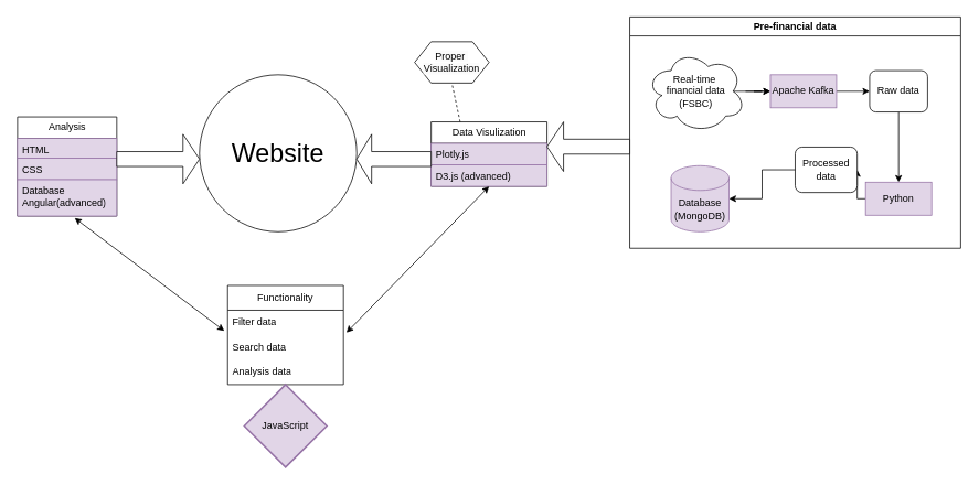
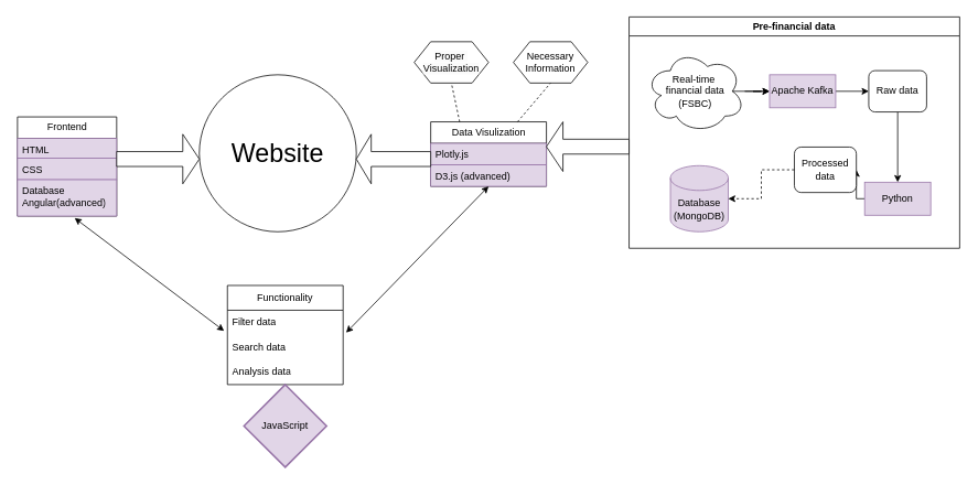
+ <mxCell id="28" value="Necessary&lt;div&gt;Information&lt;/div&gt;" style="shape=hexagon;perimeter=hexagonPerimeter2;whiteSpace=wrap;html=1;fixedSize=1;" parent="1" vertex="1"><mxGeometry x="620" y="50" width="90" height="50" as="geometry" /></mxCell>
+ <mxCell id="30" value="" style="endArrow=none;dashed=1;html=1;rounded=0;exitX=0.75;exitY=0;exitDx=0;exitDy=0;entryX=0.5;entryY=1;entryDx=0;entryDy=0;" parent="1" source="3" target="28" edge="1"><mxGeometry width="50" height="50" relative="1" as="geometry"><mxPoint x="620" y="140" as="sourcePoint" /><mxPoint x="670" y="90" as="targetPoint" /></mxGeometry></mxCell>
- <mxCell id="6" value="Analysis" style="swimlane;fontStyle=0;childLayout=stackLayout;horizontal=1;startSize=26;fillColor=none;horizontalStack=0;resizeParent=1;resizeParentMax=0;resizeLast=0;collapsible=1;marginBottom=0;html=1;" parent="1" vertex="1"><mxGeometry x="20" y="141" width="120" height="120" as="geometry" /></mxCell>
+ <mxCell id="6" value="Frontend" style="swimlane;fontStyle=0;childLayout=stackLayout;horizontal=1;startSize=26;fillColor=none;horizontalStack=0;resizeParent=1;resizeParentMax=0;resizeLast=0;collapsible=1;marginBottom=0;html=1;" parent="1" vertex="1"><mxGeometry x="20" y="141" width="120" height="120" as="geometry" /></mxCell>
- <mxCell id="22" style="edgeStyle=orthogonalEdgeStyle;rounded=0;orthogonalLoop=1;jettySize=auto;html=1;exitX=0;exitY=0.5;exitDx=0;exitDy=0;entryX=1;entryY=0.5;entryDx=0;entryDy=0;entryPerimeter=0;" parent="10" source="20" target="21" edge="1"><mxGeometry relative="1" as="geometry" /></mxCell>
+ <mxCell id="22" style="edgeStyle=orthogonalEdgeStyle;rounded=0;orthogonalLoop=1;jettySize=auto;html=1;exitX=0;exitY=0.5;exitDx=0;exitDy=0;entryX=1;entryY=0.5;entryDx=0;entryDy=0;entryPerimeter=0;dashed=1;" parent="10" source="20" target="21" edge="1"><mxGeometry relative="1" as="geometry" /></mxCell>
